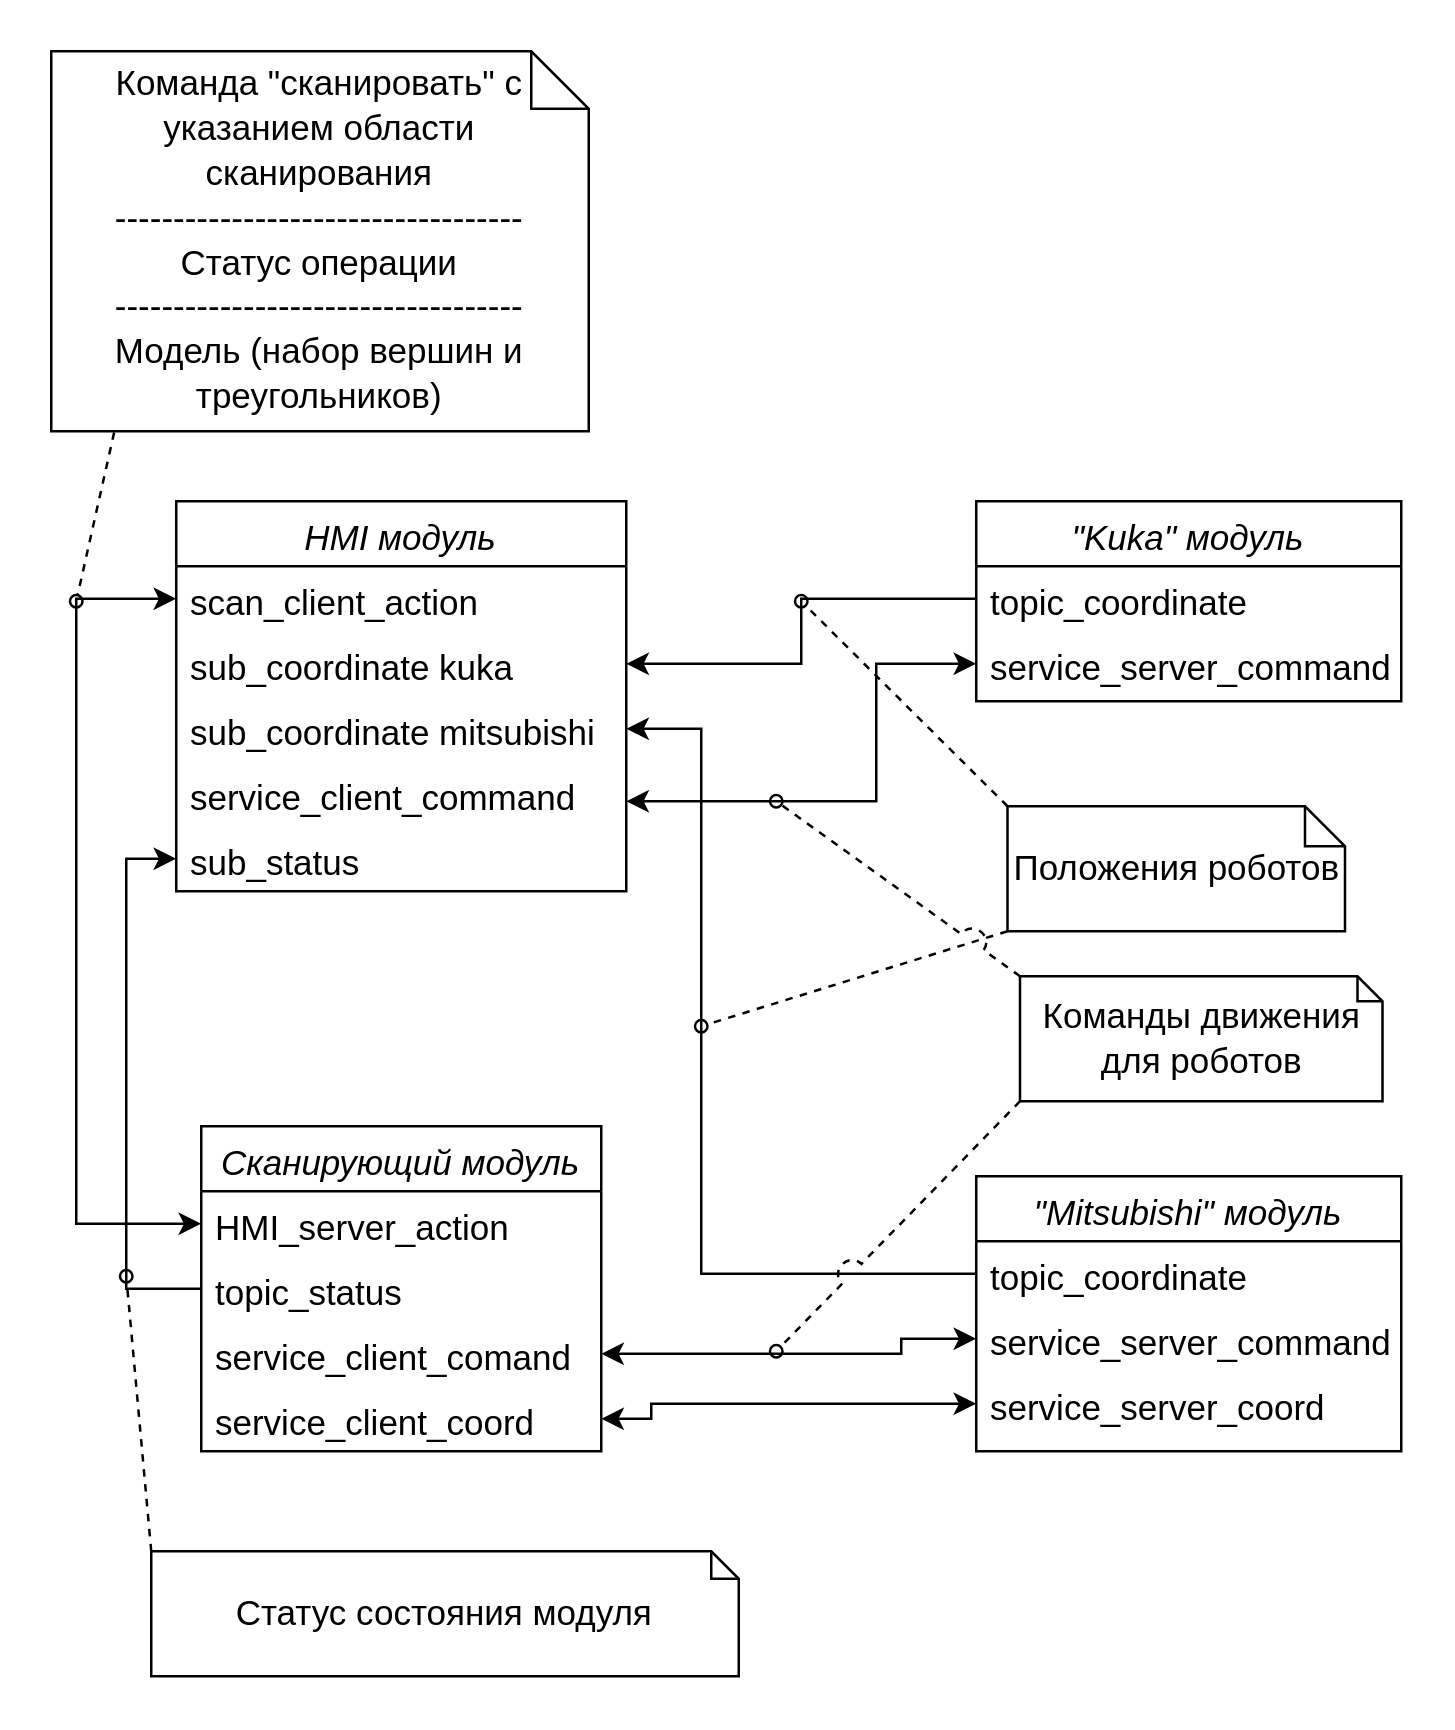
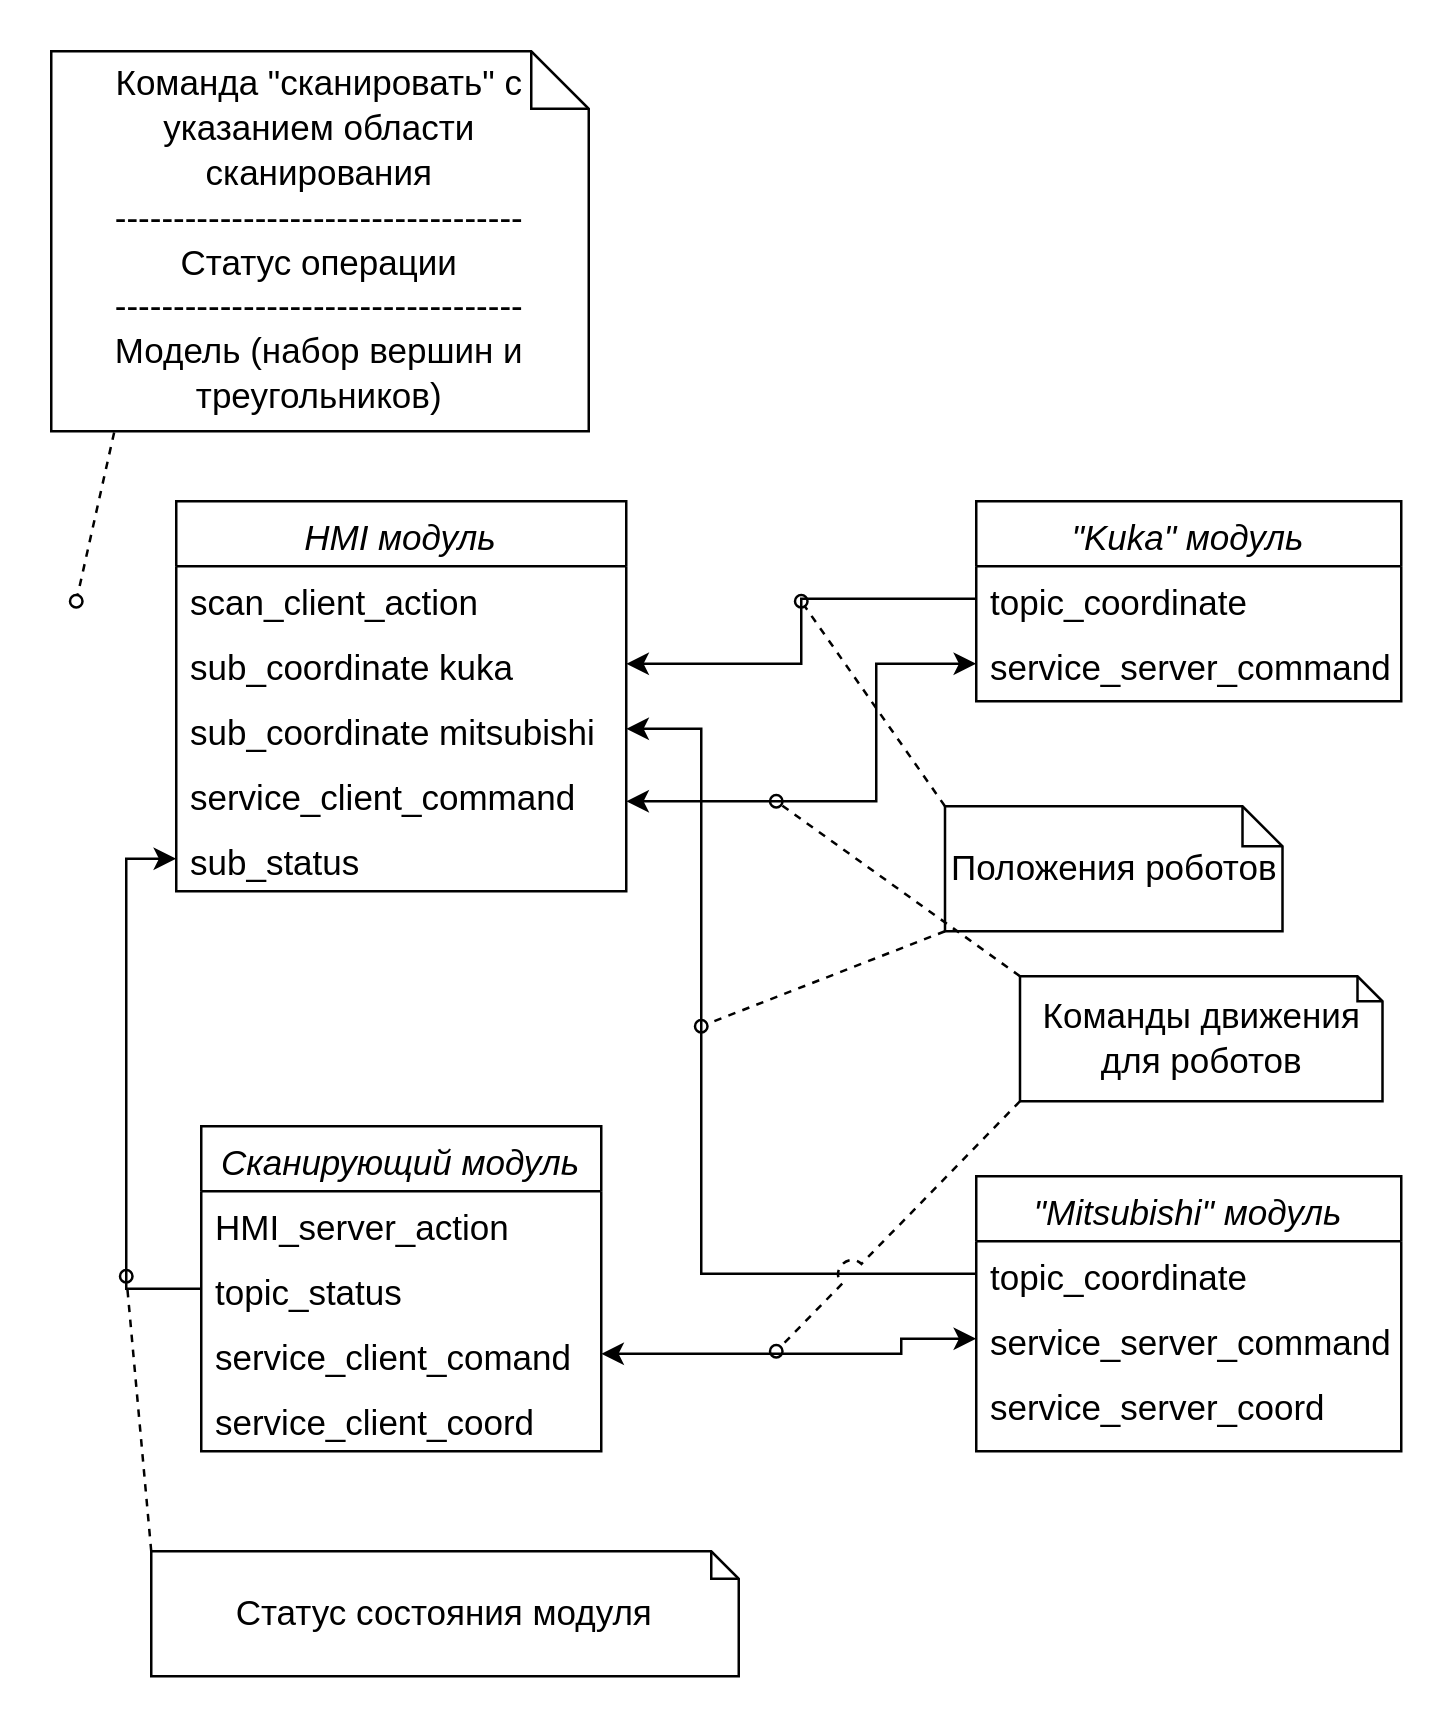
- <mxCell id="31" value="&lt;font face=&quot;helvetica&quot; style=&quot;font-size: 14px;&quot;&gt;Положения роботов&lt;/font&gt;" style="shape=note;whiteSpace=wrap;html=1;rounded=0;shadow=0;comic=0;labelBackgroundColor=none;strokeWidth=1;fontFamily=Verdana;fontSize=14;align=center;size=16;" parent="1" vertex="1"><mxGeometry x="402.5" y="322" width="135" height="50" as="geometry" /></mxCell>
+ <mxCell id="31" value="&lt;font face=&quot;helvetica&quot; style=&quot;font-size: 14px;&quot;&gt;Положения роботов&lt;/font&gt;" style="shape=note;whiteSpace=wrap;html=1;rounded=0;shadow=0;comic=0;labelBackgroundColor=none;strokeWidth=1;fontFamily=Verdana;fontSize=14;align=center;size=16;" parent="1" vertex="1"><mxGeometry x="377.5" y="322" width="135" height="50" as="geometry" /></mxCell>
- <mxCell id="20" style="edgeStyle=orthogonalEdgeStyle;rounded=0;orthogonalLoop=1;jettySize=auto;html=1;exitX=0;exitY=0.5;exitDx=0;exitDy=0;entryX=0;entryY=0.5;entryDx=0;entryDy=0;startArrow=classic;startFill=1;fontSize=14;" parent="1" source="10" target="15" edge="1"><mxGeometry relative="1" as="geometry"><Array as="points"><mxPoint x="30" y="489" /><mxPoint x="30" y="239" /></Array></mxGeometry></mxCell>
- <mxCell id="23" style="edgeStyle=orthogonalEdgeStyle;rounded=0;orthogonalLoop=1;jettySize=auto;html=1;startArrow=classic;startFill=1;exitX=0;exitY=0.5;exitDx=0;exitDy=0;fontSize=14;" parent="1" source="8" target="13" edge="1"><mxGeometry relative="1" as="geometry"><Array as="points"><mxPoint x="260" y="561" /><mxPoint x="260" y="567" /></Array><mxPoint x="300" y="481" as="sourcePoint" /></mxGeometry></mxCell>
